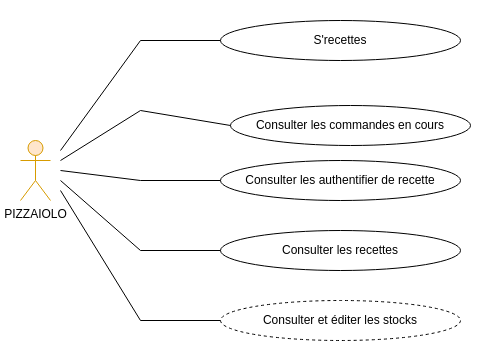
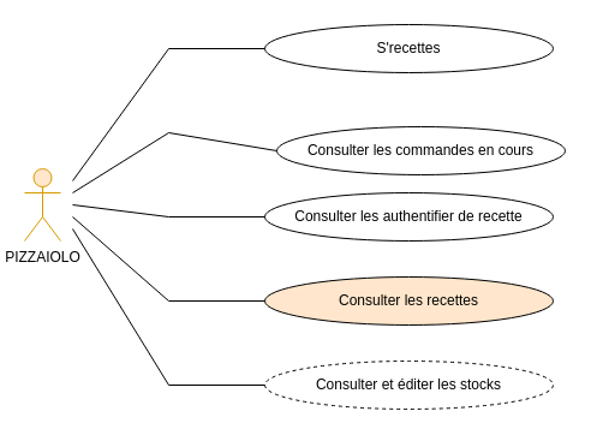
- <mxCell id="6" value="Consulter les recettes" style="ellipse;whiteSpace=wrap;html=1;" parent="1" vertex="1"><mxGeometry x="220" y="230" width="240" height="40" as="geometry" /></mxCell>
+ <mxCell id="6" value="Consulter les recettes" style="ellipse;whiteSpace=wrap;html=1;fillColor=#ffe6cc;" parent="1" vertex="1"><mxGeometry x="220" y="230" width="240" height="40" as="geometry" /></mxCell>
